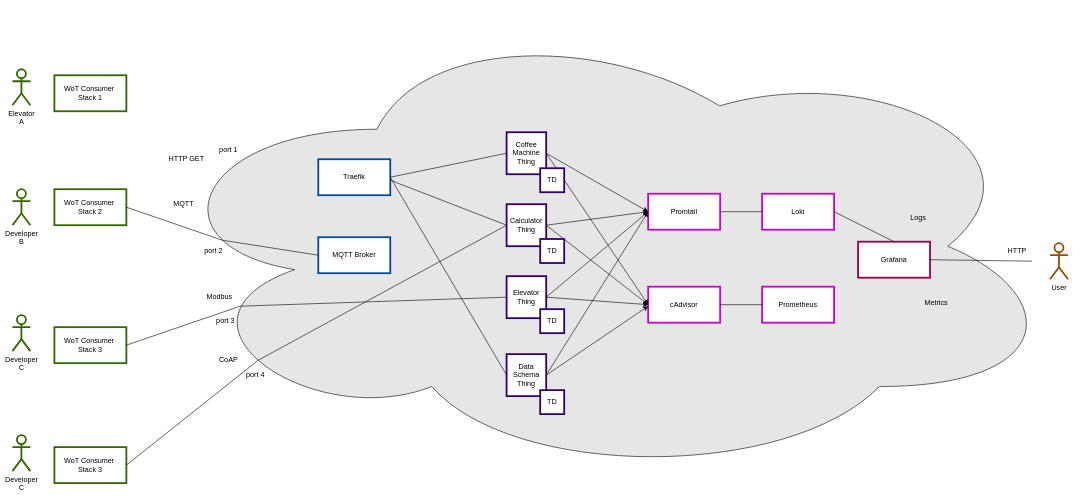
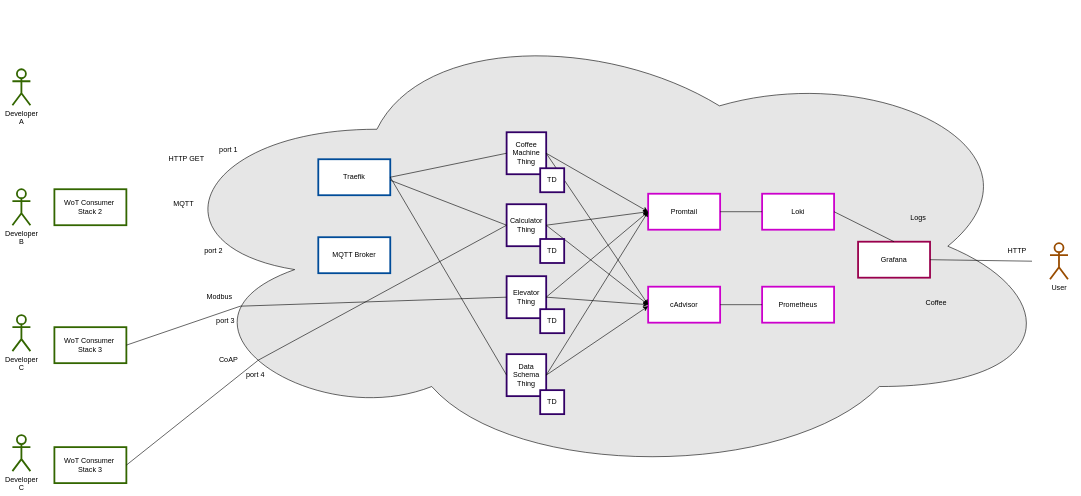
- <mxCell id="3" value="&lt;div&gt;WoT Consumer&amp;nbsp;&lt;/div&gt;&lt;div&gt;Stack 1&lt;/div&gt;" style="rounded=0;whiteSpace=wrap;html=1;strokeColor=#336600;strokeWidth=3;" parent="1" vertex="1"><mxGeometry x="90" y="125" width="120" height="60" as="geometry" /></mxCell>
- <mxCell id="4" value="&lt;div&gt;Elevator&lt;/div&gt;&lt;div&gt;A&lt;/div&gt;" style="shape=umlActor;verticalLabelPosition=bottom;verticalAlign=top;html=1;outlineConnect=0;strokeColor=#336600;strokeWidth=3;" parent="1" vertex="1"><mxGeometry x="20" y="115" width="30" height="60" as="geometry" /></mxCell>
+ <mxCell id="4" value="&lt;div&gt;Developer&lt;/div&gt;&lt;div&gt;A&lt;/div&gt;" style="shape=umlActor;verticalLabelPosition=bottom;verticalAlign=top;html=1;outlineConnect=0;strokeColor=#336600;strokeWidth=3;" parent="1" vertex="1"><mxGeometry x="20" y="115" width="30" height="60" as="geometry" /></mxCell>
- <mxCell id="33" value="" style="endArrow=none;html=1;rounded=0;exitX=1;exitY=0.5;exitDx=0;exitDy=0;entryX=0;entryY=0.5;entryDx=0;entryDy=0;" parent="1" source="5" target="32" edge="1"><mxGeometry width="50" height="50" relative="1" as="geometry"><mxPoint x="910" y="550" as="sourcePoint" /><mxPoint x="960" y="500" as="targetPoint" /><Array as="points"><mxPoint x="370" y="400" /></Array></mxGeometry></mxCell>
- <mxCell id="31" value="Metrics" style="text;html=1;align=center;verticalAlign=middle;resizable=0;points=[];autosize=1;strokeColor=none;fillColor=none;" parent="1" vertex="1"><mxGeometry x="1530" y="490" width="60" height="30" as="geometry" /></mxCell>
+ <mxCell id="31" value="Coffee" style="text;html=1;align=center;verticalAlign=middle;resizable=0;points=[];autosize=1;strokeColor=none;fillColor=none;" parent="1" vertex="1"><mxGeometry x="1530" y="490" width="60" height="30" as="geometry" /></mxCell>
